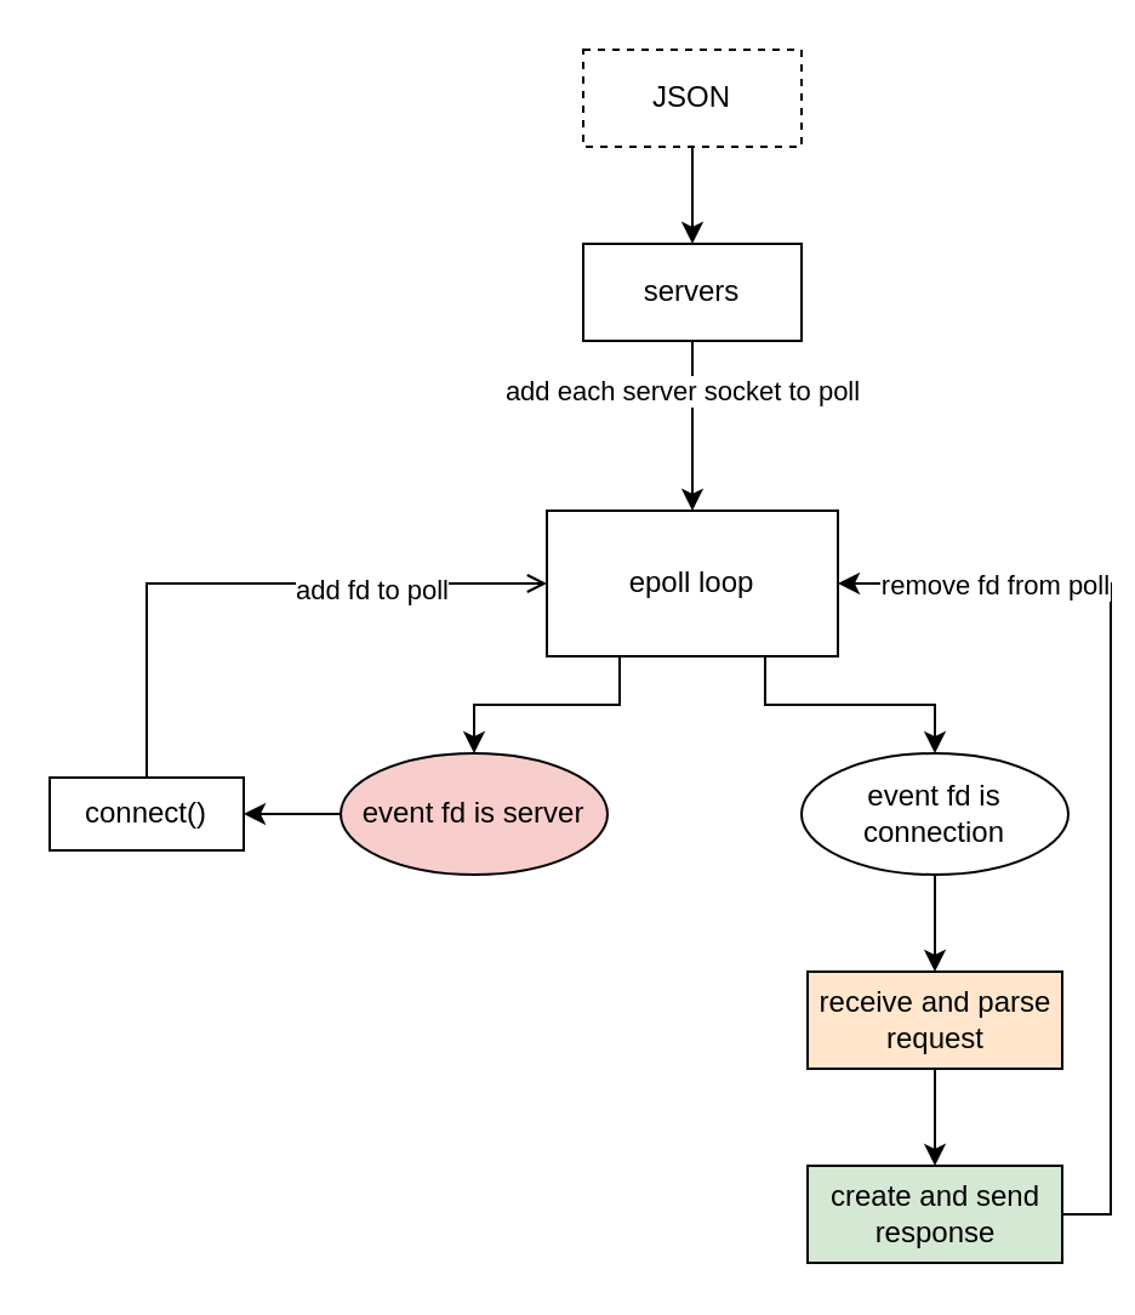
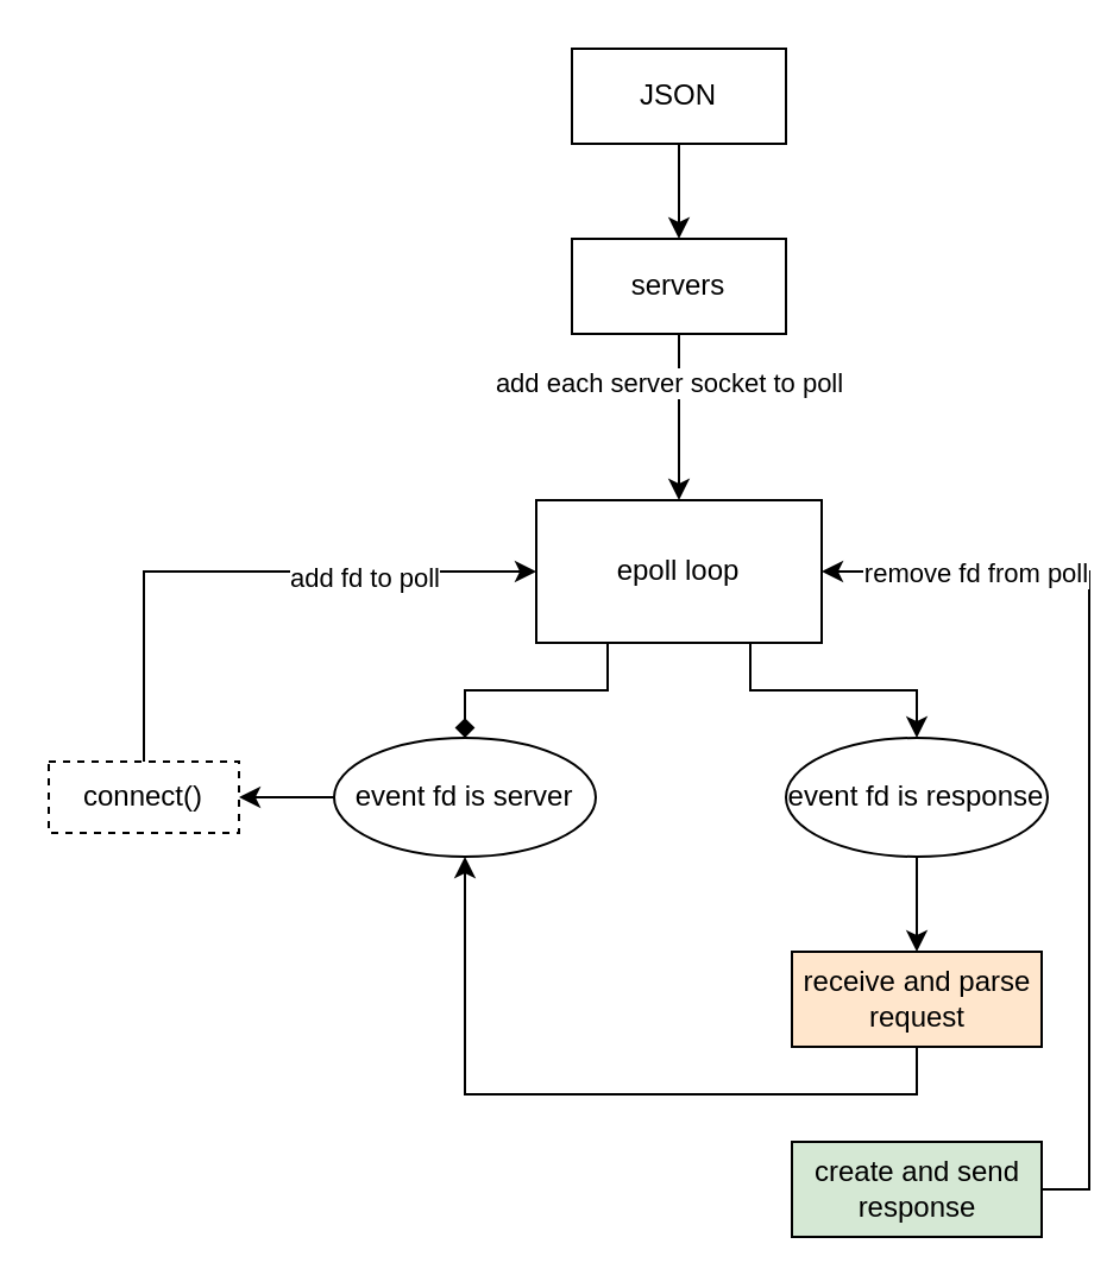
- <mxCell id="3" value="&lt;div&gt;JSON&lt;/div&gt;" style="rounded=0;whiteSpace=wrap;html=1;dashed=1;" vertex="1" parent="1"><mxGeometry x="240" y="20" width="90" height="40" as="geometry" /></mxCell>
+ <mxCell id="3" value="&lt;div&gt;JSON&lt;/div&gt;" style="rounded=0;whiteSpace=wrap;html=1;" vertex="1" parent="1"><mxGeometry x="240" y="20" width="90" height="40" as="geometry" /></mxCell>
- <mxCell id="14" style="edgeStyle=orthogonalEdgeStyle;rounded=0;orthogonalLoop=1;jettySize=auto;html=1;exitX=0.5;exitY=0;exitDx=0;exitDy=0;entryX=0;entryY=0.5;entryDx=0;entryDy=0;endArrow=open;" edge="1" parent="1" source="16" target="9"><mxGeometry relative="1" as="geometry"><mxPoint x="280" y="190" as="targetPoint" /></mxGeometry></mxCell>
+ <mxCell id="14" style="edgeStyle=orthogonalEdgeStyle;rounded=0;orthogonalLoop=1;jettySize=auto;html=1;exitX=0.5;exitY=0;exitDx=0;exitDy=0;entryX=0;entryY=0.5;entryDx=0;entryDy=0;" edge="1" parent="1" source="16" target="9"><mxGeometry relative="1" as="geometry"><mxPoint x="280" y="190" as="targetPoint" /></mxGeometry></mxCell>
- <mxCell id="7" style="edgeStyle=orthogonalEdgeStyle;rounded=0;orthogonalLoop=1;jettySize=auto;html=1;exitX=0.25;exitY=1;exitDx=0;exitDy=0;entryX=0.5;entryY=0;entryDx=0;entryDy=0;" edge="1" parent="1" source="9" target="11"><mxGeometry relative="1" as="geometry"><mxPoint x="240" y="320" as="targetPoint" /></mxGeometry></mxCell>
+ <mxCell id="7" style="edgeStyle=orthogonalEdgeStyle;rounded=0;orthogonalLoop=1;jettySize=auto;html=1;exitX=0.25;exitY=1;exitDx=0;exitDy=0;entryX=0.5;entryY=0;entryDx=0;entryDy=0;endArrow=diamond;" edge="1" parent="1" source="9" target="11"><mxGeometry relative="1" as="geometry"><mxPoint x="240" y="320" as="targetPoint" /></mxGeometry></mxCell>
- <mxCell id="16" value="connect()" style="whiteSpace=wrap;html=1;" vertex="1" parent="1"><mxGeometry x="20" y="320" width="80" height="30" as="geometry" /></mxCell>
+ <mxCell id="16" value="connect()" style="whiteSpace=wrap;html=1;dashed=1;" vertex="1" parent="1"><mxGeometry x="20" y="320" width="80" height="30" as="geometry" /></mxCell>
- <mxCell id="11" value="event fd is server" style="ellipse;whiteSpace=wrap;html=1;fillColor=#f8cecc;" vertex="1" parent="1"><mxGeometry x="140" y="310" width="110" height="50" as="geometry" /></mxCell>
+ <mxCell id="11" value="event fd is server" style="ellipse;whiteSpace=wrap;html=1;" vertex="1" parent="1"><mxGeometry x="140" y="310" width="110" height="50" as="geometry" /></mxCell>
- <mxCell id="13" value="event fd is connection" style="ellipse;whiteSpace=wrap;html=1;" vertex="1" parent="1"><mxGeometry x="330" y="310" width="110" height="50" as="geometry" /></mxCell>
+ <mxCell id="13" value="event fd is response" style="ellipse;whiteSpace=wrap;html=1;" vertex="1" parent="1"><mxGeometry x="330" y="310" width="110" height="50" as="geometry" /></mxCell>
- <mxCell id="17" style="edgeStyle=orthogonalEdgeStyle;rounded=0;orthogonalLoop=1;jettySize=auto;html=1;exitX=0.5;exitY=1;exitDx=0;exitDy=0;entryX=0.5;entryY=0;entryDx=0;entryDy=0;" edge="1" parent="1" source="18" target="21"><mxGeometry relative="1" as="geometry" /></mxCell>
+ <mxCell id="17" style="edgeStyle=orthogonalEdgeStyle;rounded=0;orthogonalLoop=1;jettySize=auto;html=1;exitX=0.5;exitY=1;exitDx=0;exitDy=0;" edge="1" parent="1" source="18" target="11"><mxGeometry relative="1" as="geometry" /></mxCell>
